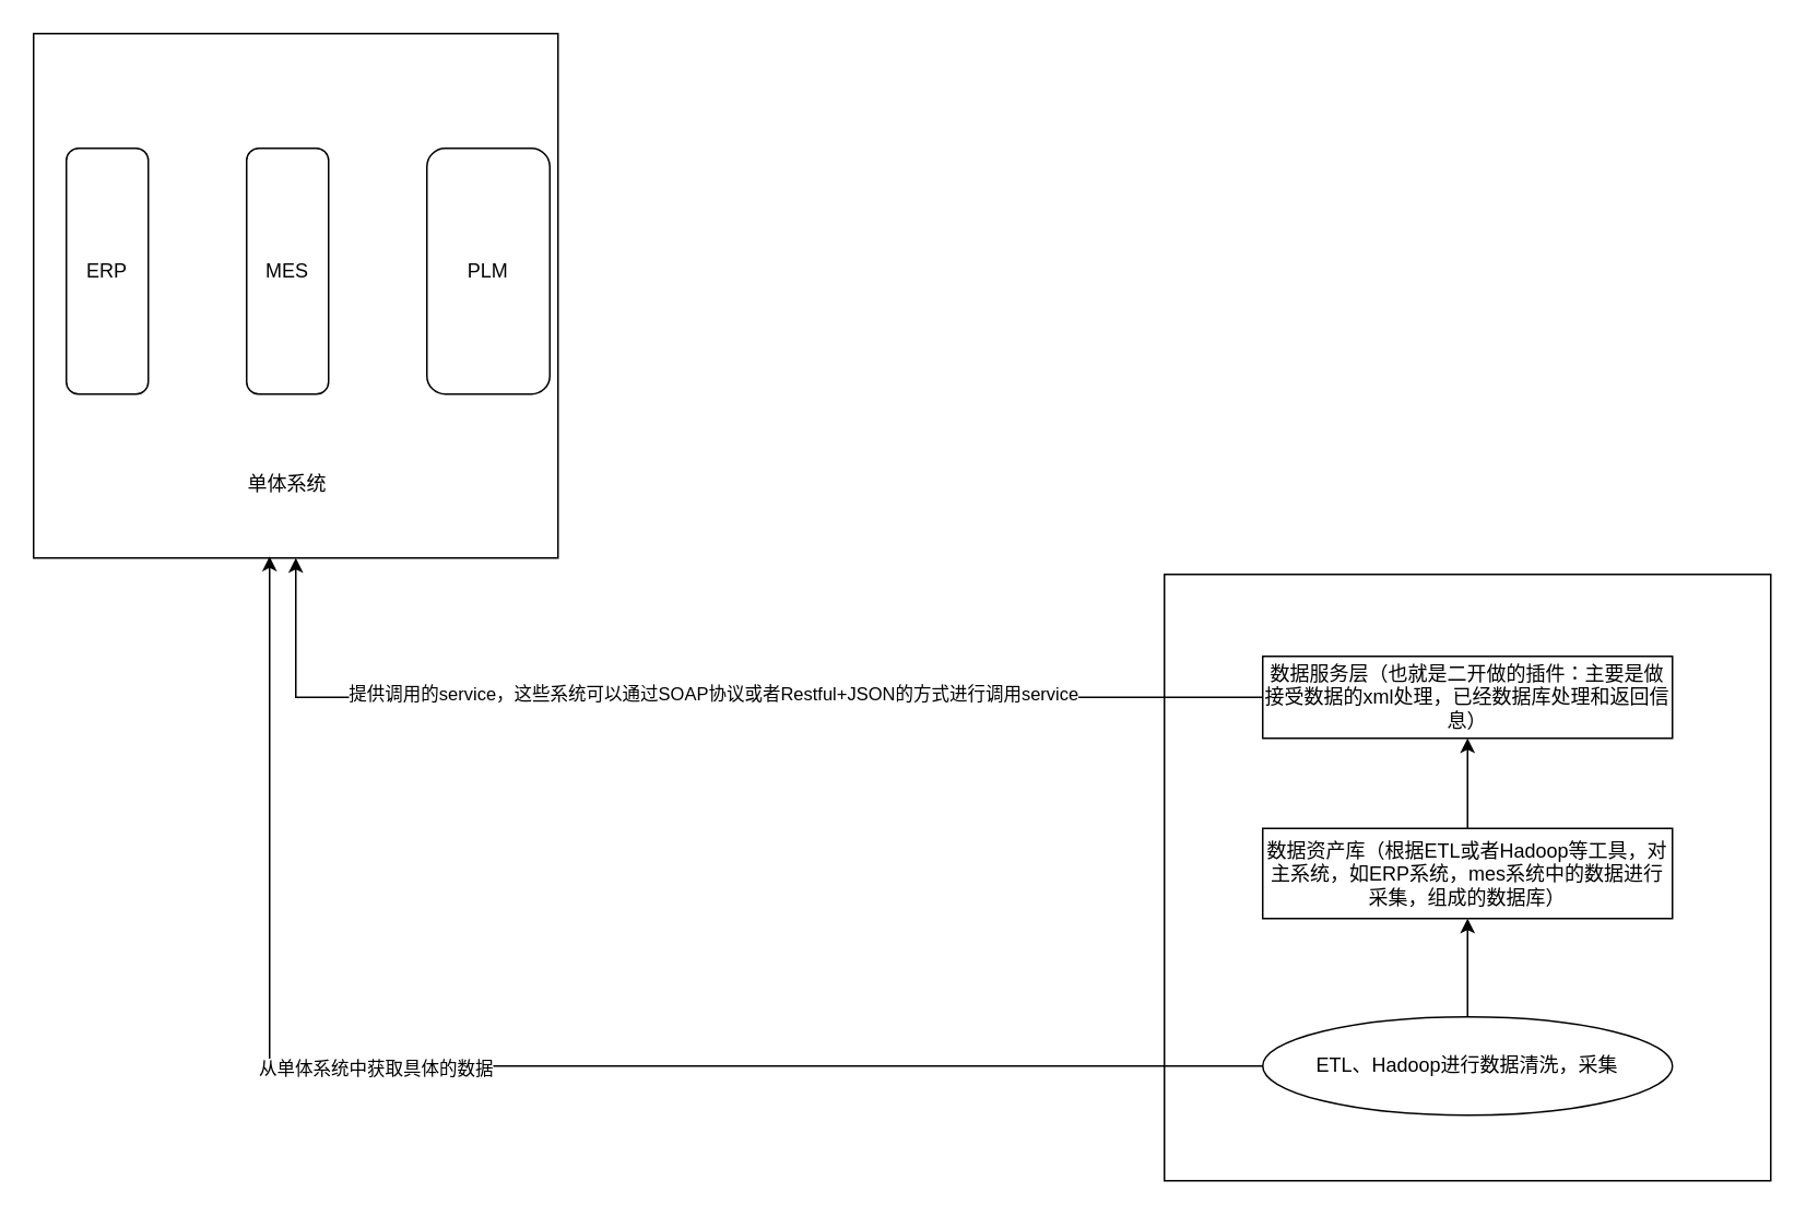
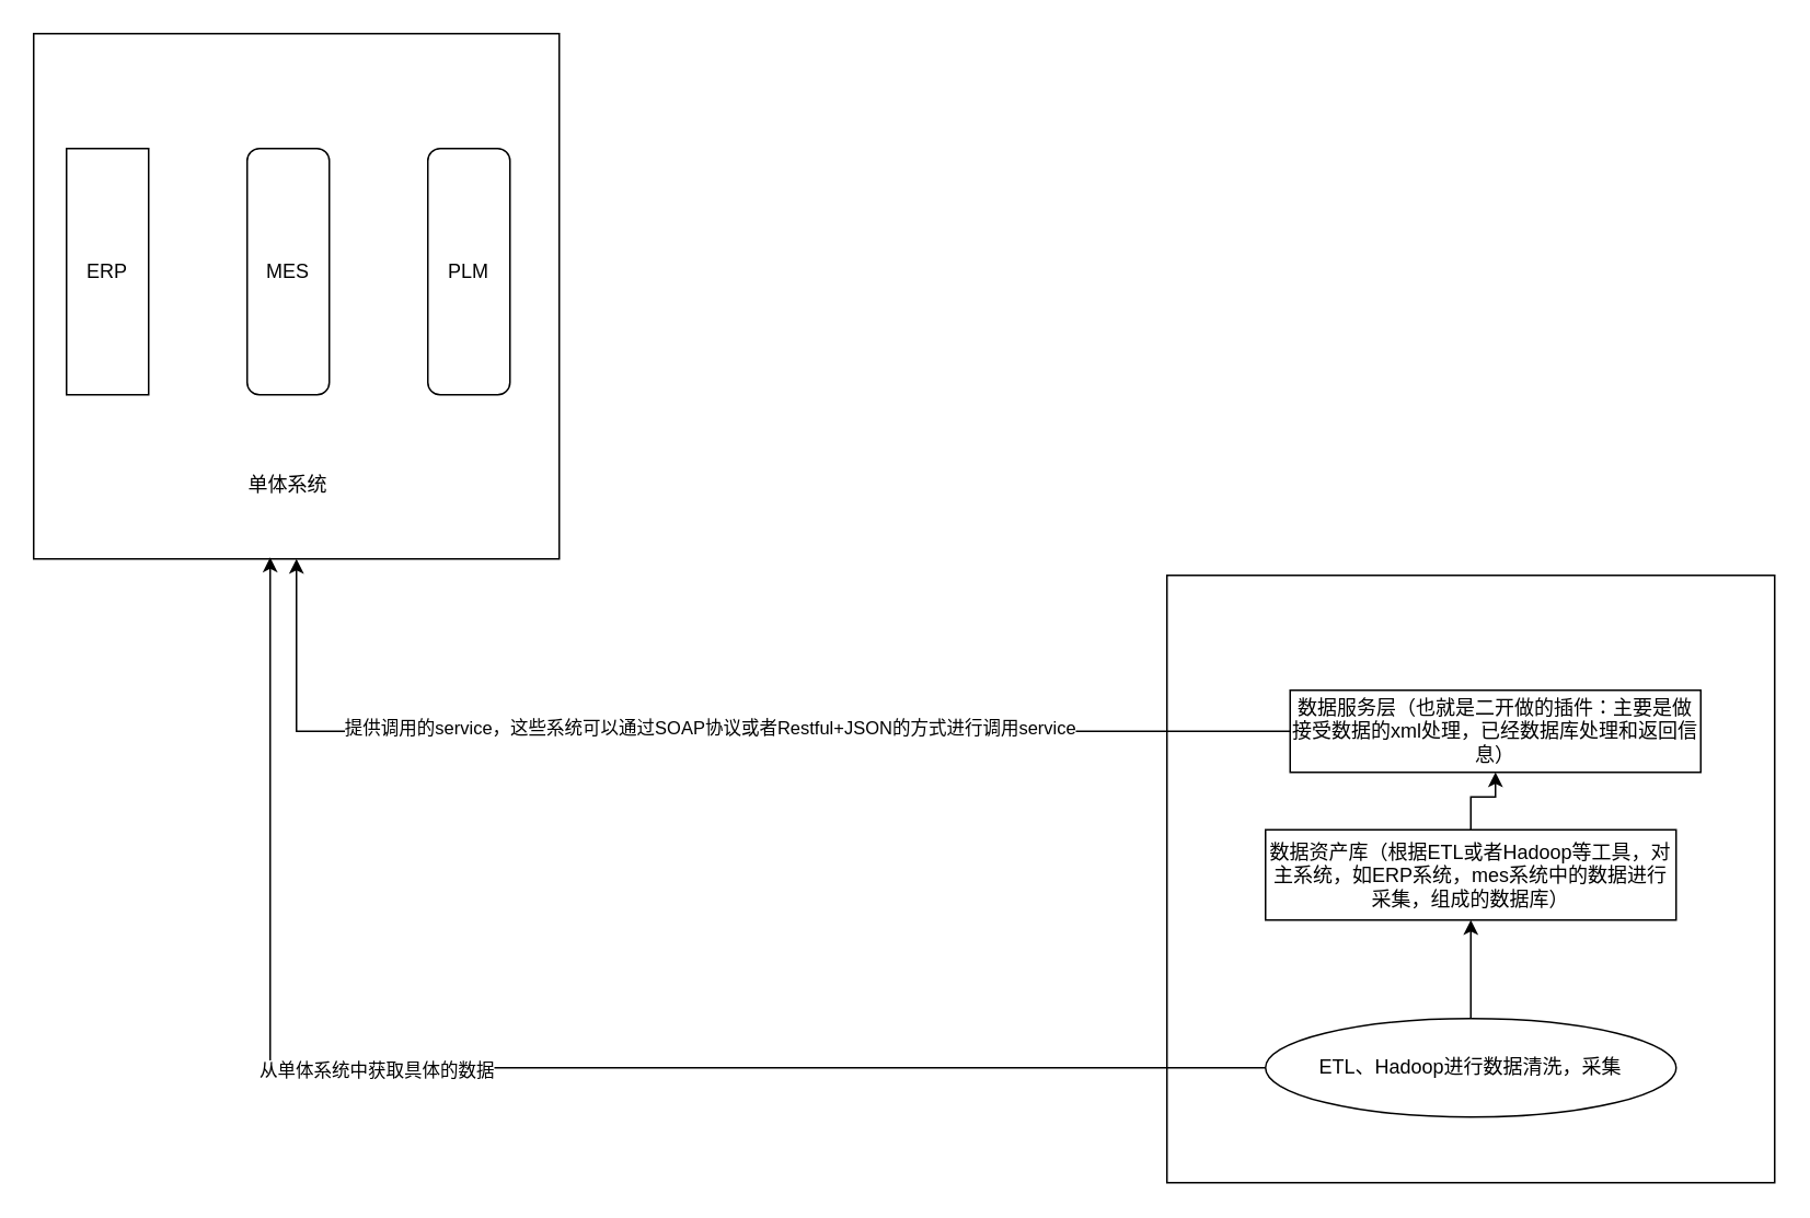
- <mxCell id="11" value="ERP" style="rounded=1;whiteSpace=wrap;html=1;" vertex="1" parent="9"><mxGeometry x="20" y="70" width="50" height="150" as="geometry" /></mxCell>
+ <mxCell id="11" value="ERP" style="whiteSpace=wrap;html=1;rounded=0;" vertex="1" parent="9"><mxGeometry x="20" y="70" width="50" height="150" as="geometry" /></mxCell>
- <mxCell id="13" value="PLM" style="rounded=1;whiteSpace=wrap;html=1;" vertex="1" parent="9"><mxGeometry x="240" y="70" width="75" height="150" as="geometry" /></mxCell>
+ <mxCell id="13" value="PLM" style="rounded=1;whiteSpace=wrap;html=1;" vertex="1" parent="9"><mxGeometry x="240" y="70" width="50" height="150" as="geometry" /></mxCell>
- <mxCell id="4" value="数据服务层（也就是二开做的插件：主要是做接受数据的xml处理，已经数据库处理和返回信息）" style="rounded=0;whiteSpace=wrap;html=1;" vertex="1" parent="2"><mxGeometry x="60" y="50" width="250" height="50" as="geometry" /></mxCell>
+ <mxCell id="4" value="数据服务层（也就是二开做的插件：主要是做接受数据的xml处理，已经数据库处理和返回信息）" style="rounded=0;whiteSpace=wrap;html=1;" vertex="1" parent="2"><mxGeometry x="75" y="70" width="250" height="50" as="geometry" /></mxCell>
